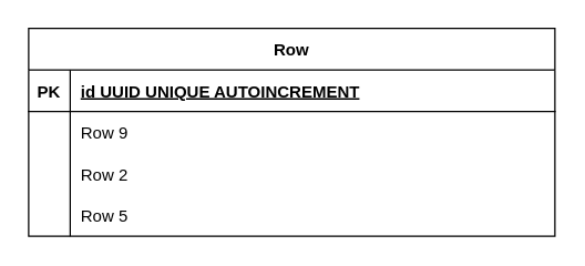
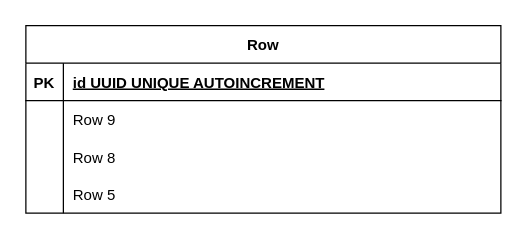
- <mxCell id="11" value="Row 2" style="shape=partialRectangle;connectable=0;fillColor=none;top=0;left=0;bottom=0;right=0;align=left;spacingLeft=6;overflow=hidden;" vertex="1" parent="9"><mxGeometry x="30" width="350" height="30" as="geometry"><mxRectangle width="350" height="30" as="alternateBounds" /></mxGeometry></mxCell>
+ <mxCell id="11" value="Row 8" style="shape=partialRectangle;connectable=0;fillColor=none;top=0;left=0;bottom=0;right=0;align=left;spacingLeft=6;overflow=hidden;" vertex="1" parent="9"><mxGeometry x="30" width="350" height="30" as="geometry"><mxRectangle width="350" height="30" as="alternateBounds" /></mxGeometry></mxCell>
